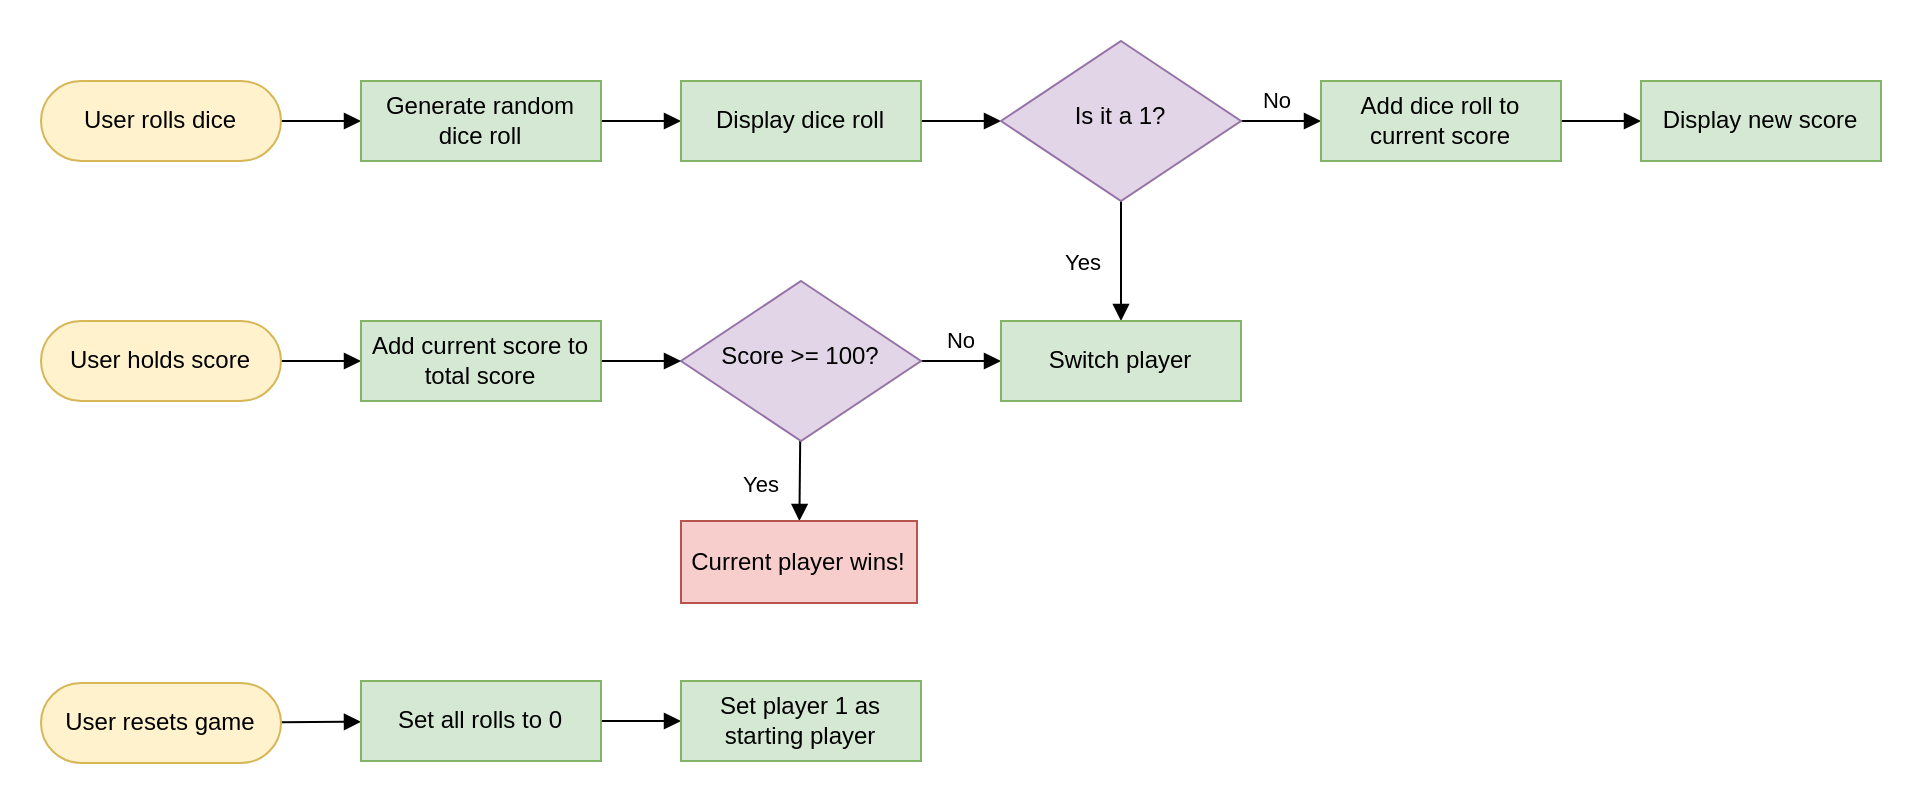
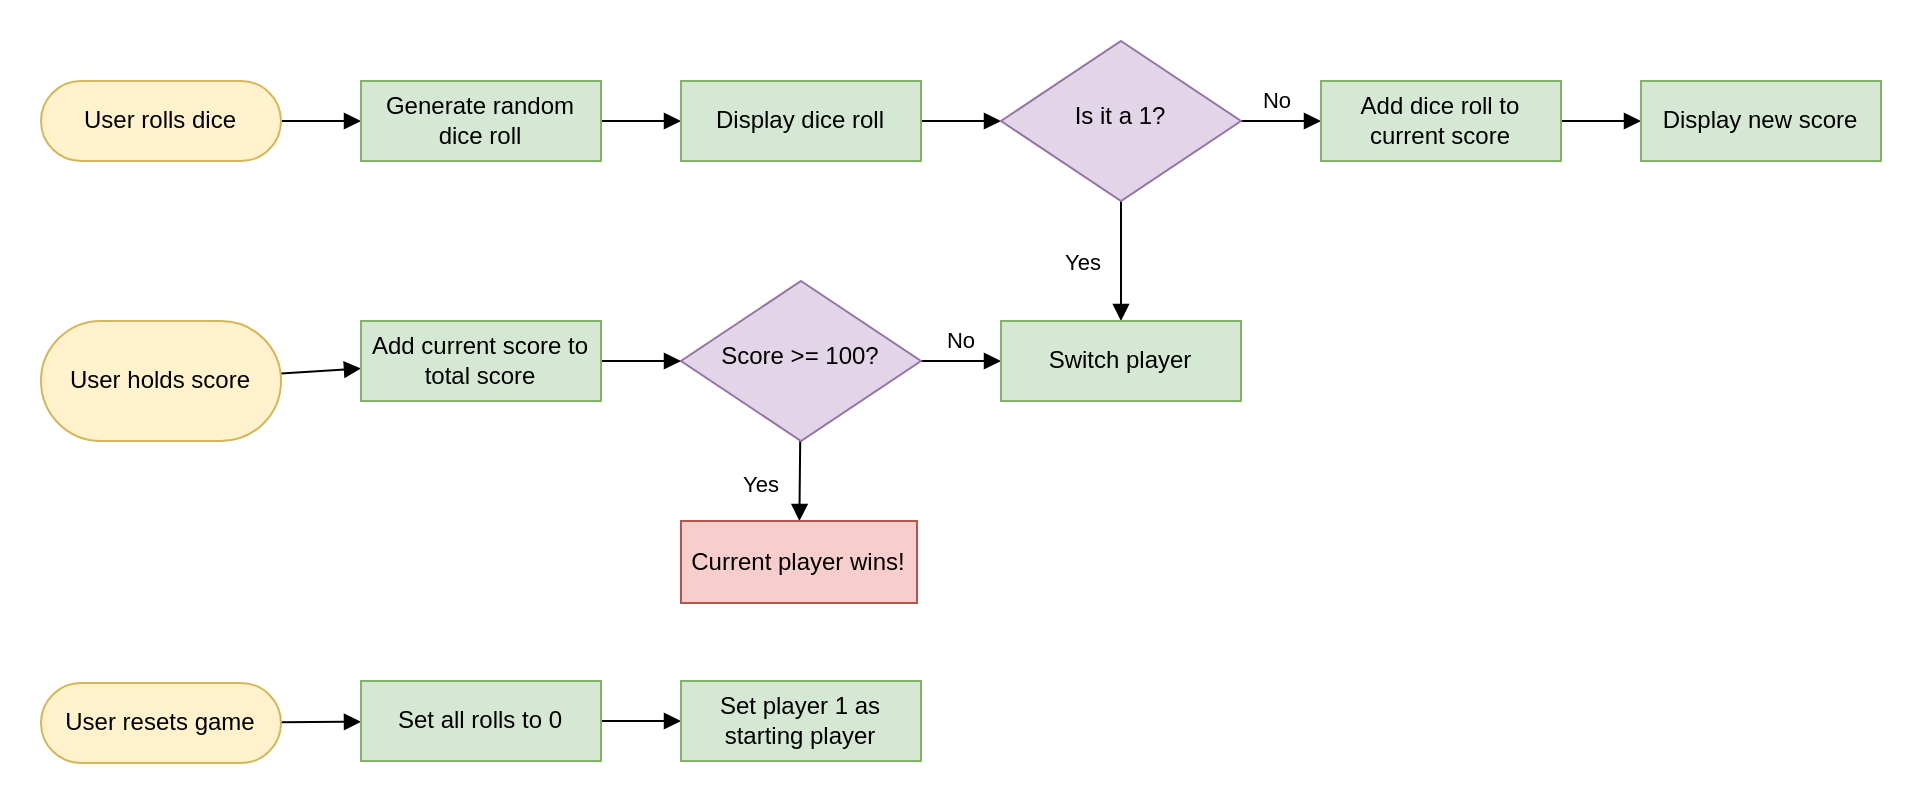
- <mxCell id="9" value="User holds score" style="rounded=1;whiteSpace=wrap;html=1;fontSize=12;glass=0;strokeWidth=1;shadow=0;arcSize=50;fillColor=#fff2cc;strokeColor=#d6b656;" vertex="1" parent="1"><mxGeometry y="160" width="120" height="40" as="geometry" x="20" /></mxCell>
+ <mxCell id="9" value="User holds score" style="rounded=1;whiteSpace=wrap;html=1;fontSize=12;glass=0;strokeWidth=1;shadow=0;arcSize=50;fillColor=#fff2cc;strokeColor=#d6b656;" vertex="1" parent="1"><mxGeometry x="20" y="160" width="120" height="60" as="geometry" /></mxCell>
